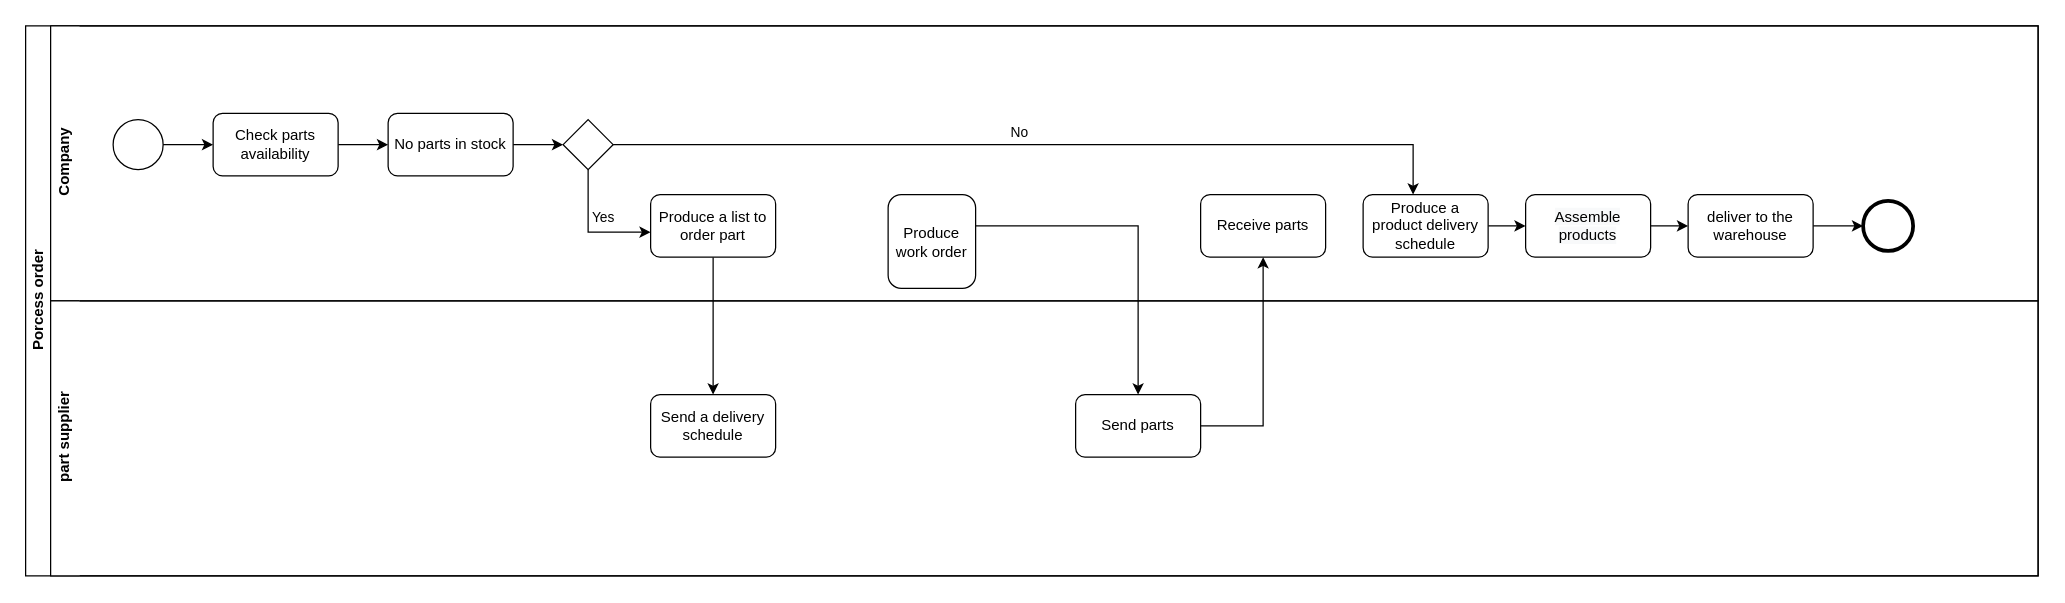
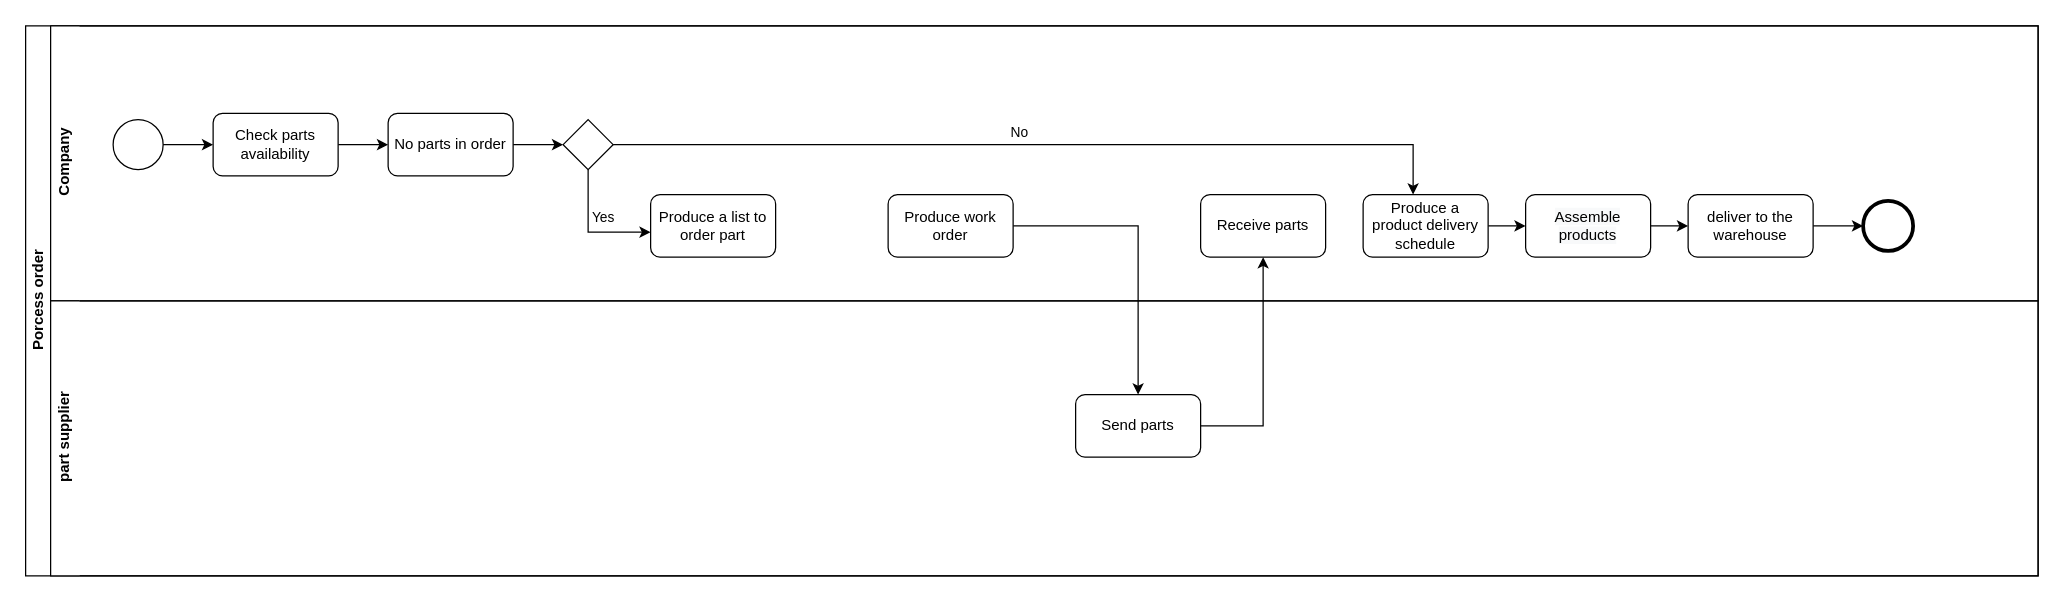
- <mxCell id="11" value="No parts in stock" style="shape=ext;rounded=1;html=1;whiteSpace=wrap;" parent="5" vertex="1"><mxGeometry x="270" y="70" width="100" height="50" as="geometry" /></mxCell>
+ <mxCell id="11" value="No parts in order" style="shape=ext;rounded=1;html=1;whiteSpace=wrap;" parent="5" vertex="1"><mxGeometry x="270" y="70" width="100" height="50" as="geometry" /></mxCell>
- <mxCell id="19" value="Produce work order" style="shape=ext;rounded=1;html=1;whiteSpace=wrap;" parent="5" vertex="1"><mxGeometry x="670" y="135" width="70" height="75" as="geometry" /></mxCell>
+ <mxCell id="19" value="Produce work order" style="shape=ext;rounded=1;html=1;whiteSpace=wrap;" parent="5" vertex="1"><mxGeometry x="670" y="135" width="100" height="50" as="geometry" /></mxCell>
- <mxCell id="14" style="edgeStyle=orthogonalEdgeStyle;rounded=0;orthogonalLoop=1;jettySize=auto;html=1;entryX=0.5;entryY=0;entryDx=0;entryDy=0;" parent="5" source="15" target="7" edge="1"><mxGeometry relative="1" as="geometry" /></mxCell>
- <mxCell id="7" value="Send a delivery schedule" style="shape=ext;rounded=1;html=1;whiteSpace=wrap;" parent="6" vertex="1"><mxGeometry x="480" y="75" width="100" height="50" as="geometry" /></mxCell>
